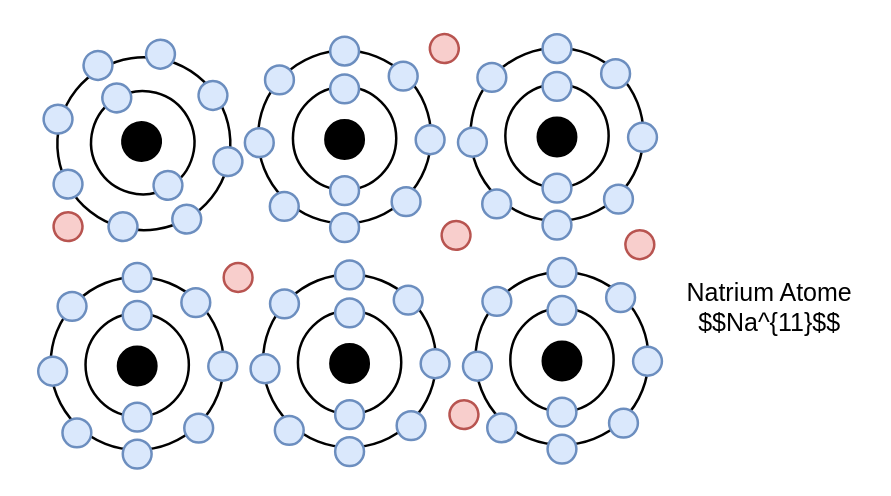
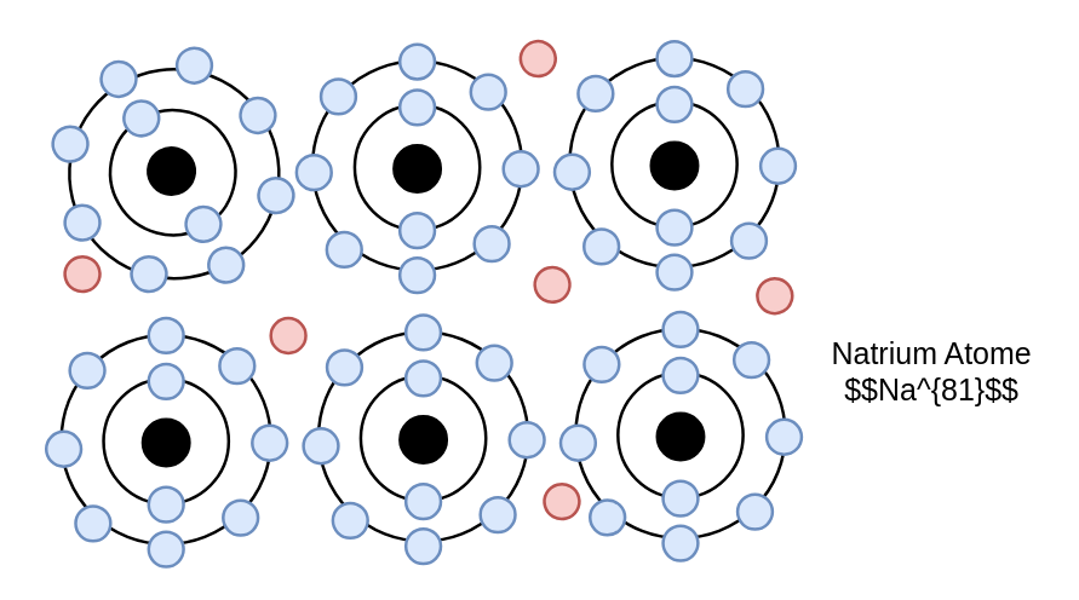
- <mxCell id="19" value="Natrium Atome&lt;br style=&quot;font-size: 20px&quot;&gt;$$Na^{11}$$" style="text;html=1;resizable=0;autosize=1;align=center;verticalAlign=middle;points=[];fillColor=none;strokeColor=none;rounded=0;fontSize=20;" parent="1" vertex="1"><mxGeometry x="540.004" y="219.995" width="150" height="50" as="geometry" /></mxCell>
+ <mxCell id="19" value="Natrium Atome&lt;br style=&quot;font-size: 20px&quot;&gt;$$Na^{81}$$" style="text;html=1;resizable=0;autosize=1;align=center;verticalAlign=middle;points=[];fillColor=none;strokeColor=none;rounded=0;fontSize=20;" parent="1" vertex="1"><mxGeometry x="540.004" y="219.995" width="150" height="50" as="geometry" /></mxCell>
